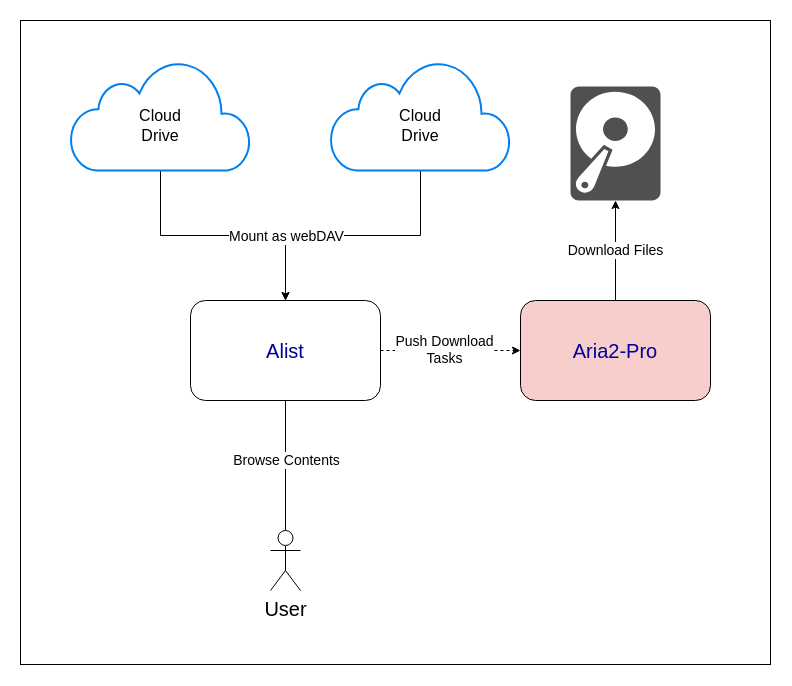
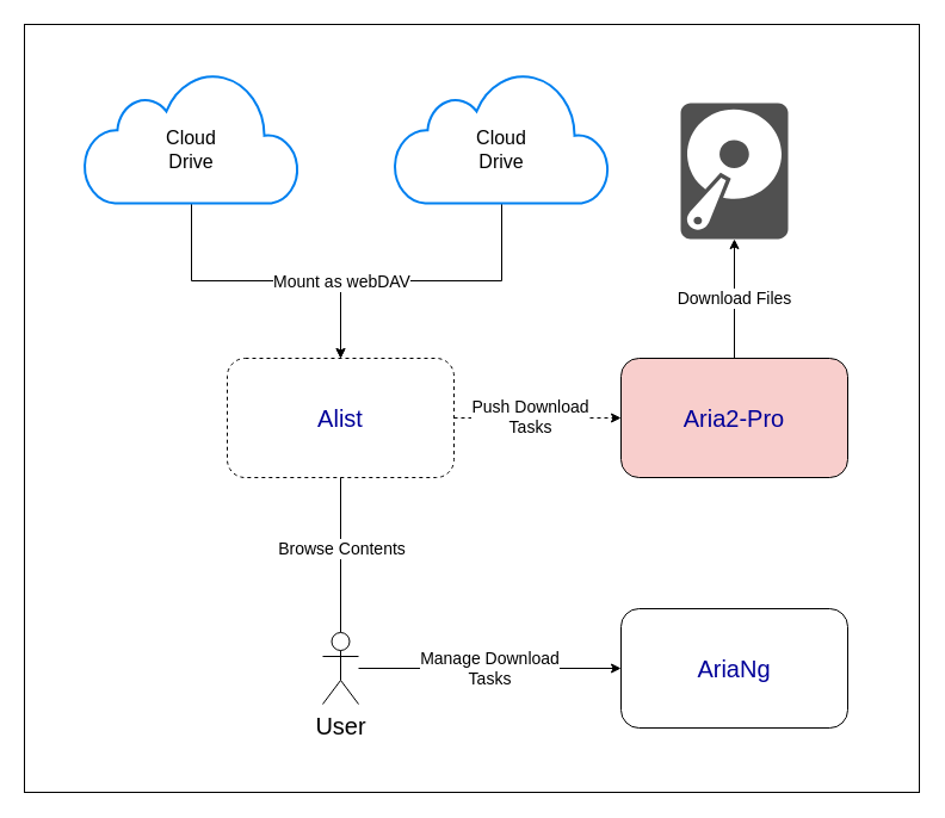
- <mxCell id="12" value="Alist" style="rounded=1;whiteSpace=wrap;html=1;fontSize=20;fontColor=#000099;" parent="1" vertex="1"><mxGeometry x="190" y="300" width="190" height="100" as="geometry" /></mxCell>
+ <mxCell id="12" value="Alist" style="rounded=1;whiteSpace=wrap;html=1;fontSize=20;fontColor=#000099;dashed=1;" parent="1" vertex="1"><mxGeometry x="190" y="300" width="190" height="100" as="geometry" /></mxCell>
+ <mxCell id="15" value="&lt;font style=&quot;font-size: 14px;&quot;&gt;Manage Download&lt;br style=&quot;font-size: 14px;&quot;&gt;Tasks&lt;/font&gt;" style="edgeStyle=orthogonalEdgeStyle;rounded=0;orthogonalLoop=1;jettySize=auto;html=1;entryX=0;entryY=0.5;entryDx=0;entryDy=0;fontSize=14;" parent="1" source="16" target="19" edge="1"><mxGeometry relative="1" as="geometry" /></mxCell>
+ <mxCell id="19" value="AriaNg" style="rounded=1;whiteSpace=wrap;html=1;fontSize=20;fontColor=#000099;" parent="1" vertex="1"><mxGeometry x="520" y="510" width="190" height="100" as="geometry" /></mxCell>
